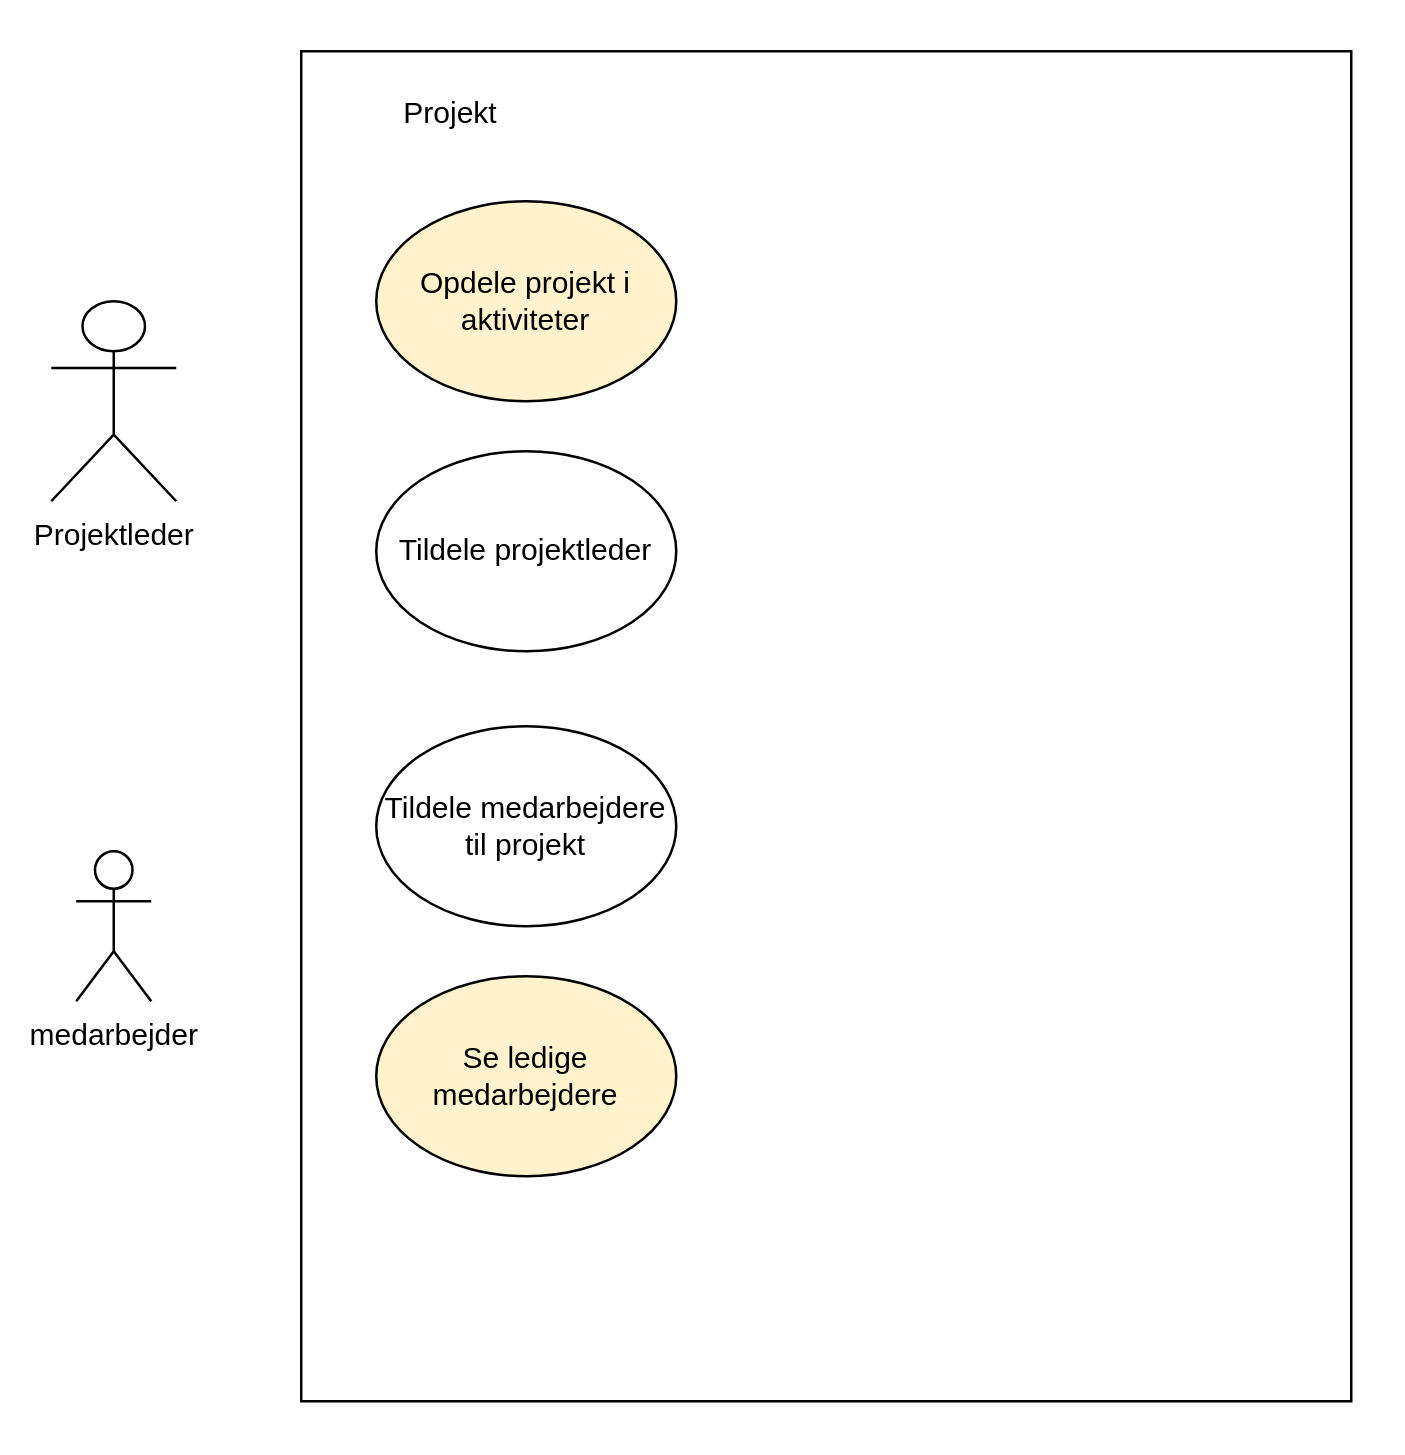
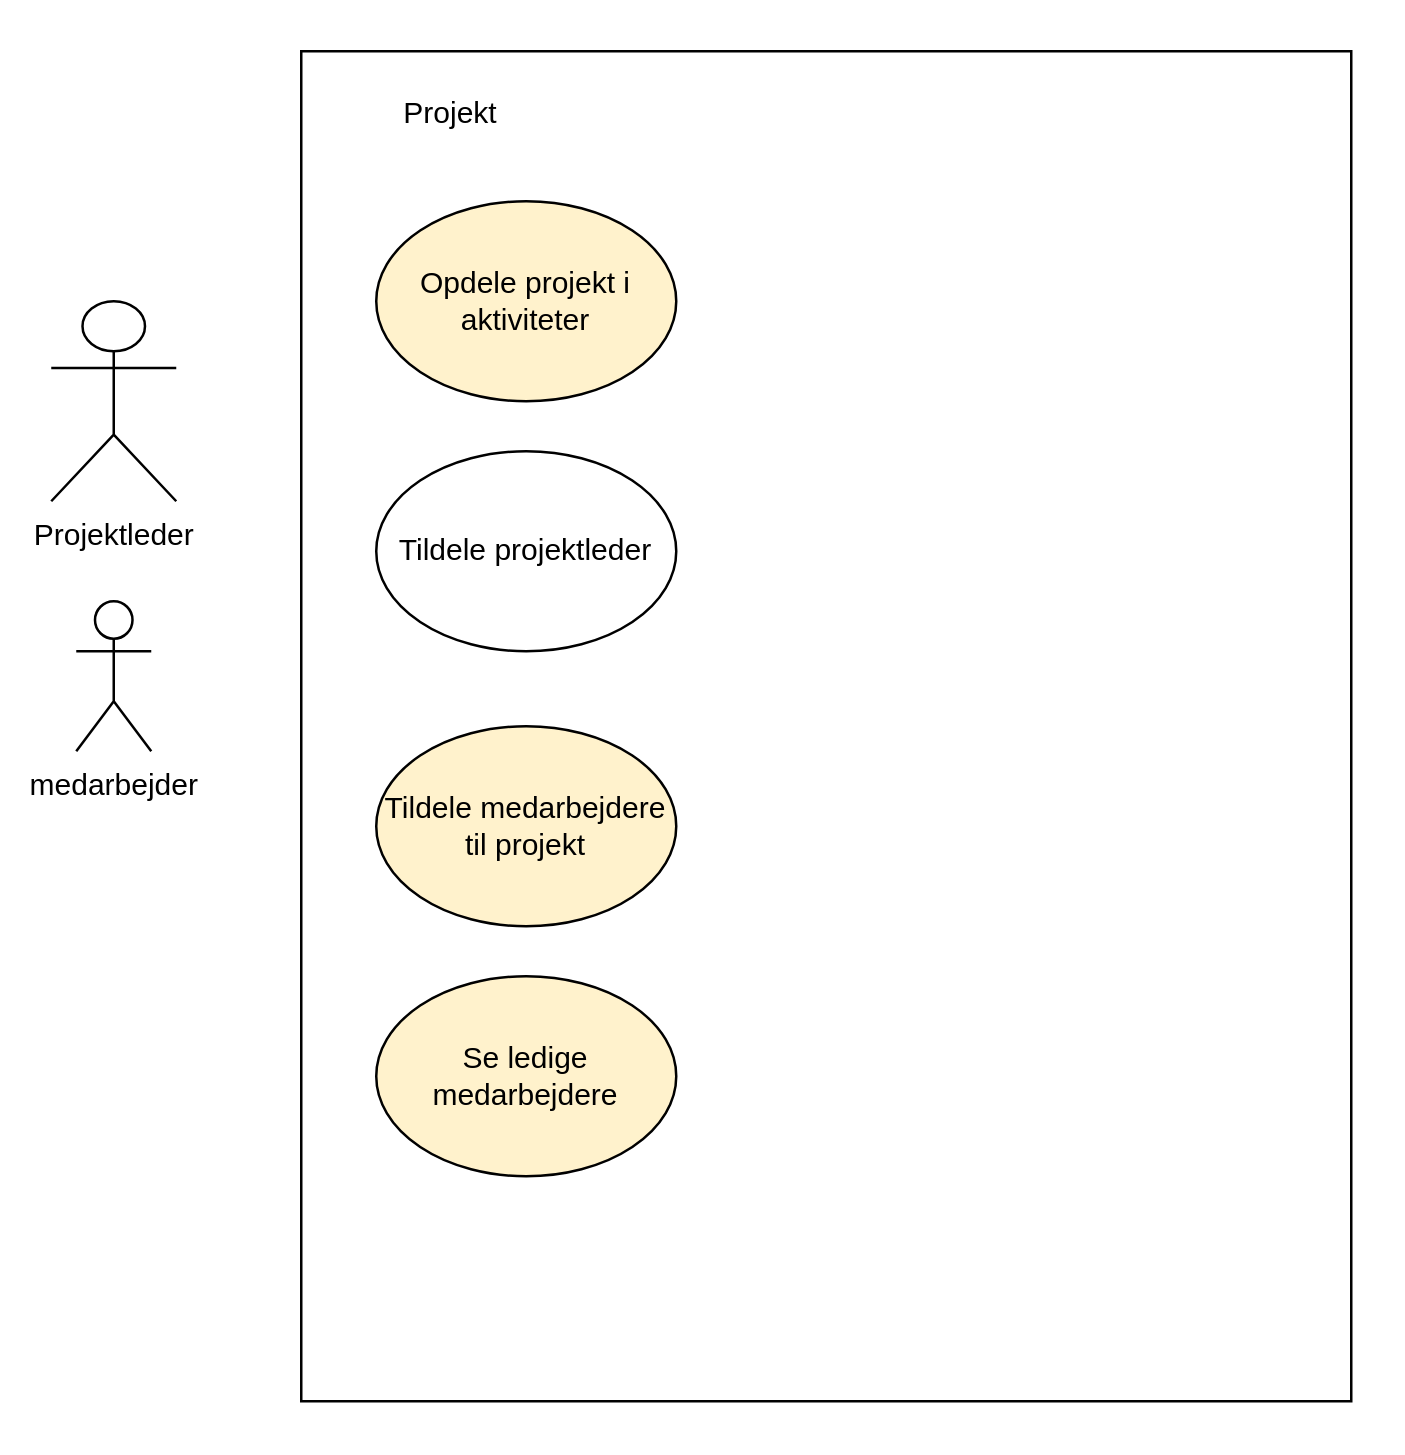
- <mxCell id="8" value="&lt;div&gt;Tildele medarbejdere til projekt&lt;br&gt;&lt;/div&gt;" style="ellipse;whiteSpace=wrap;html=1;" vertex="1" parent="1"><mxGeometry x="150" y="290" width="120" height="80" as="geometry" /></mxCell>
+ <mxCell id="8" value="&lt;div&gt;Tildele medarbejdere til projekt&lt;br&gt;&lt;/div&gt;" style="ellipse;whiteSpace=wrap;html=1;fillColor=#fff2cc;" vertex="1" parent="1"><mxGeometry x="150" y="290" width="120" height="80" as="geometry" /></mxCell>
- <mxCell id="4" value="medarbejder" style="shape=umlActor;verticalLabelPosition=bottom;verticalAlign=top;html=1;outlineConnect=0;" vertex="1" parent="1"><mxGeometry x="30" y="340" width="30" height="60" as="geometry" /></mxCell>
+ <mxCell id="4" value="medarbejder" style="shape=umlActor;verticalLabelPosition=bottom;verticalAlign=top;html=1;outlineConnect=0;" vertex="1" parent="1"><mxGeometry x="30" y="240" width="30" height="60" as="geometry" /></mxCell>
